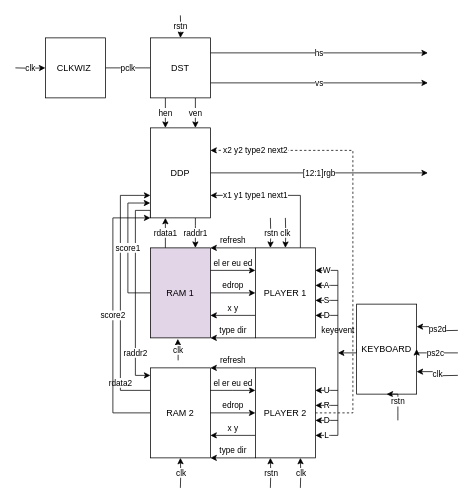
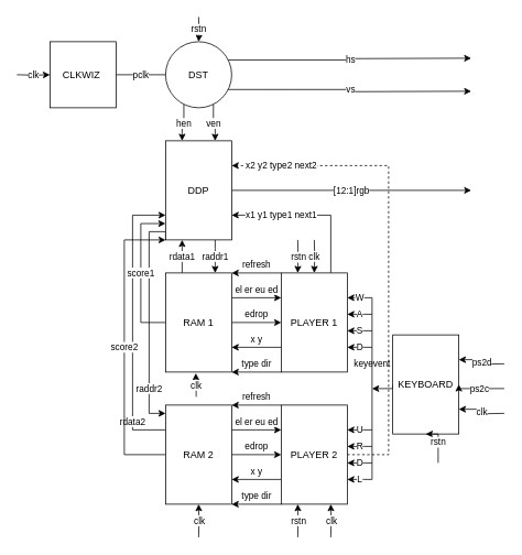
- <mxCell id="23" value="DST" style="rounded=0;whiteSpace=wrap;html=1;" parent="1" vertex="1"><mxGeometry x="200" y="50" width="80" height="80" as="geometry" /></mxCell>
+ <mxCell id="23" value="DST" style="ellipse;whiteSpace=wrap;html=1;" parent="1" vertex="1"><mxGeometry x="200" y="50" width="80" height="80" as="geometry" /></mxCell>
- <mxCell id="44" value="RAM 1" style="rounded=0;whiteSpace=wrap;html=1;fillColor=#e1d5e7;" parent="1" vertex="1"><mxGeometry x="200" y="330" width="80" height="120" as="geometry" /></mxCell>
+ <mxCell id="44" value="RAM 1" style="rounded=0;whiteSpace=wrap;html=1;" parent="1" vertex="1"><mxGeometry x="200" y="330" width="80" height="120" as="geometry" /></mxCell>
